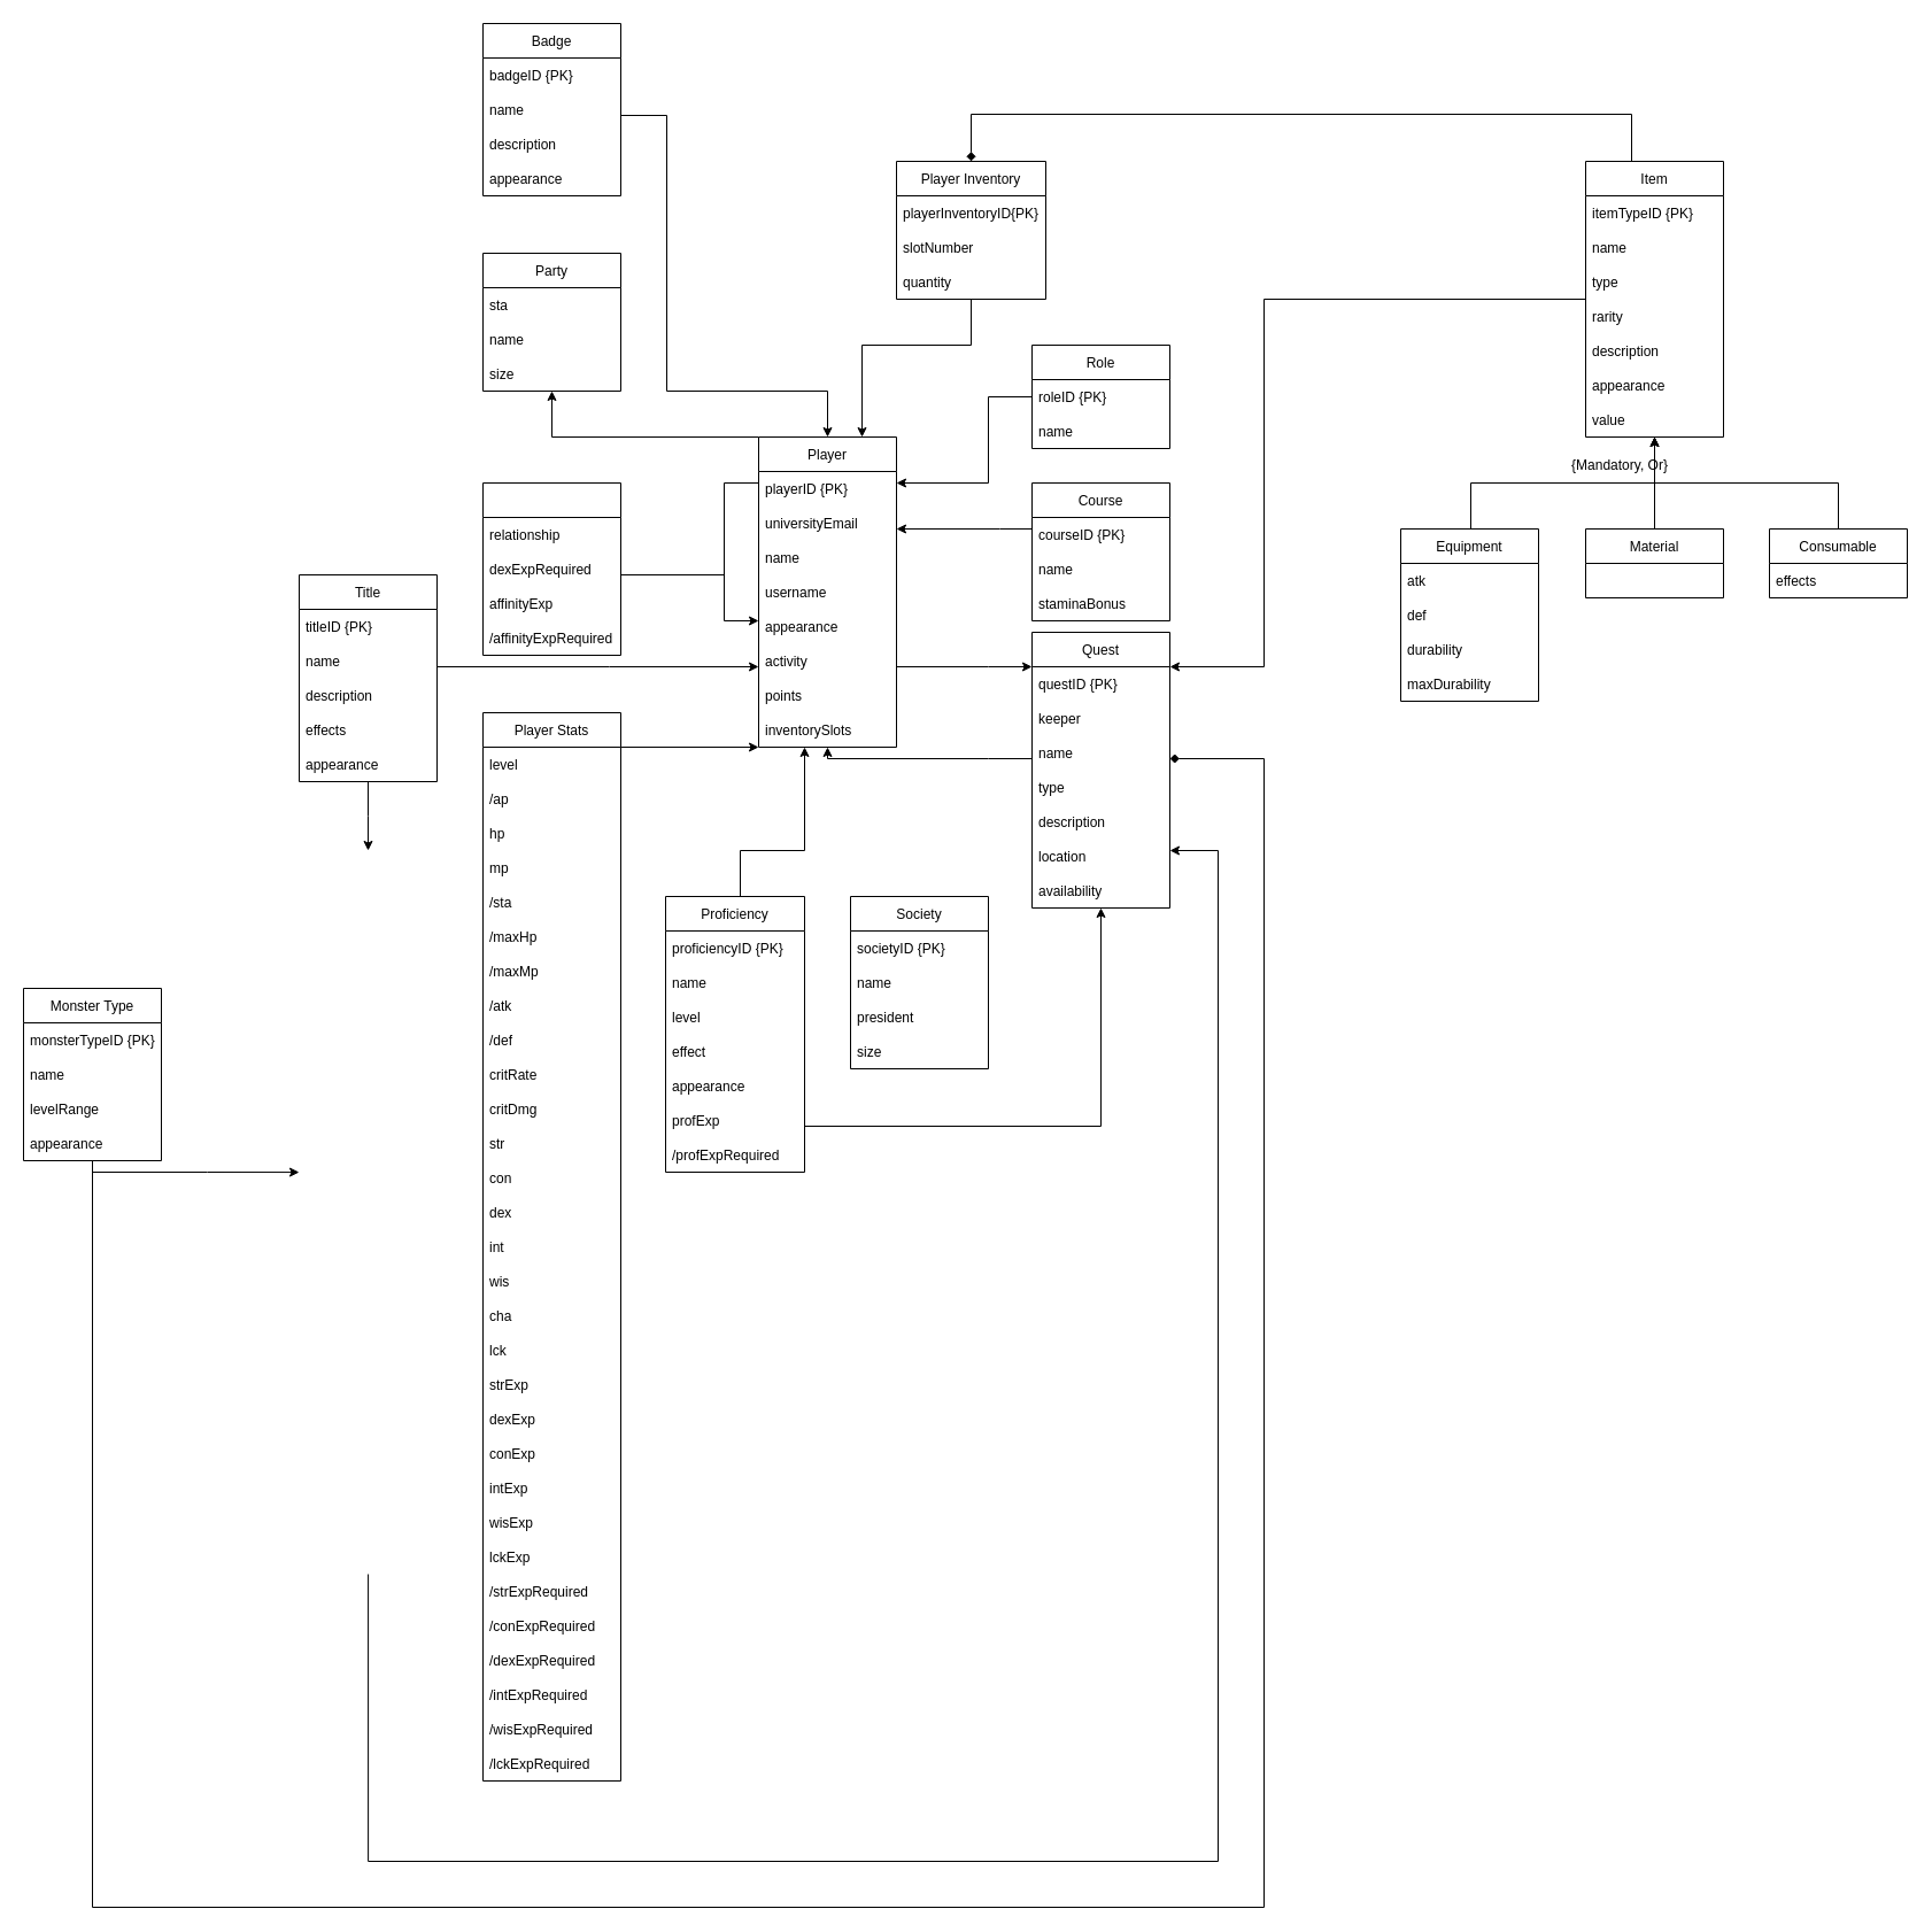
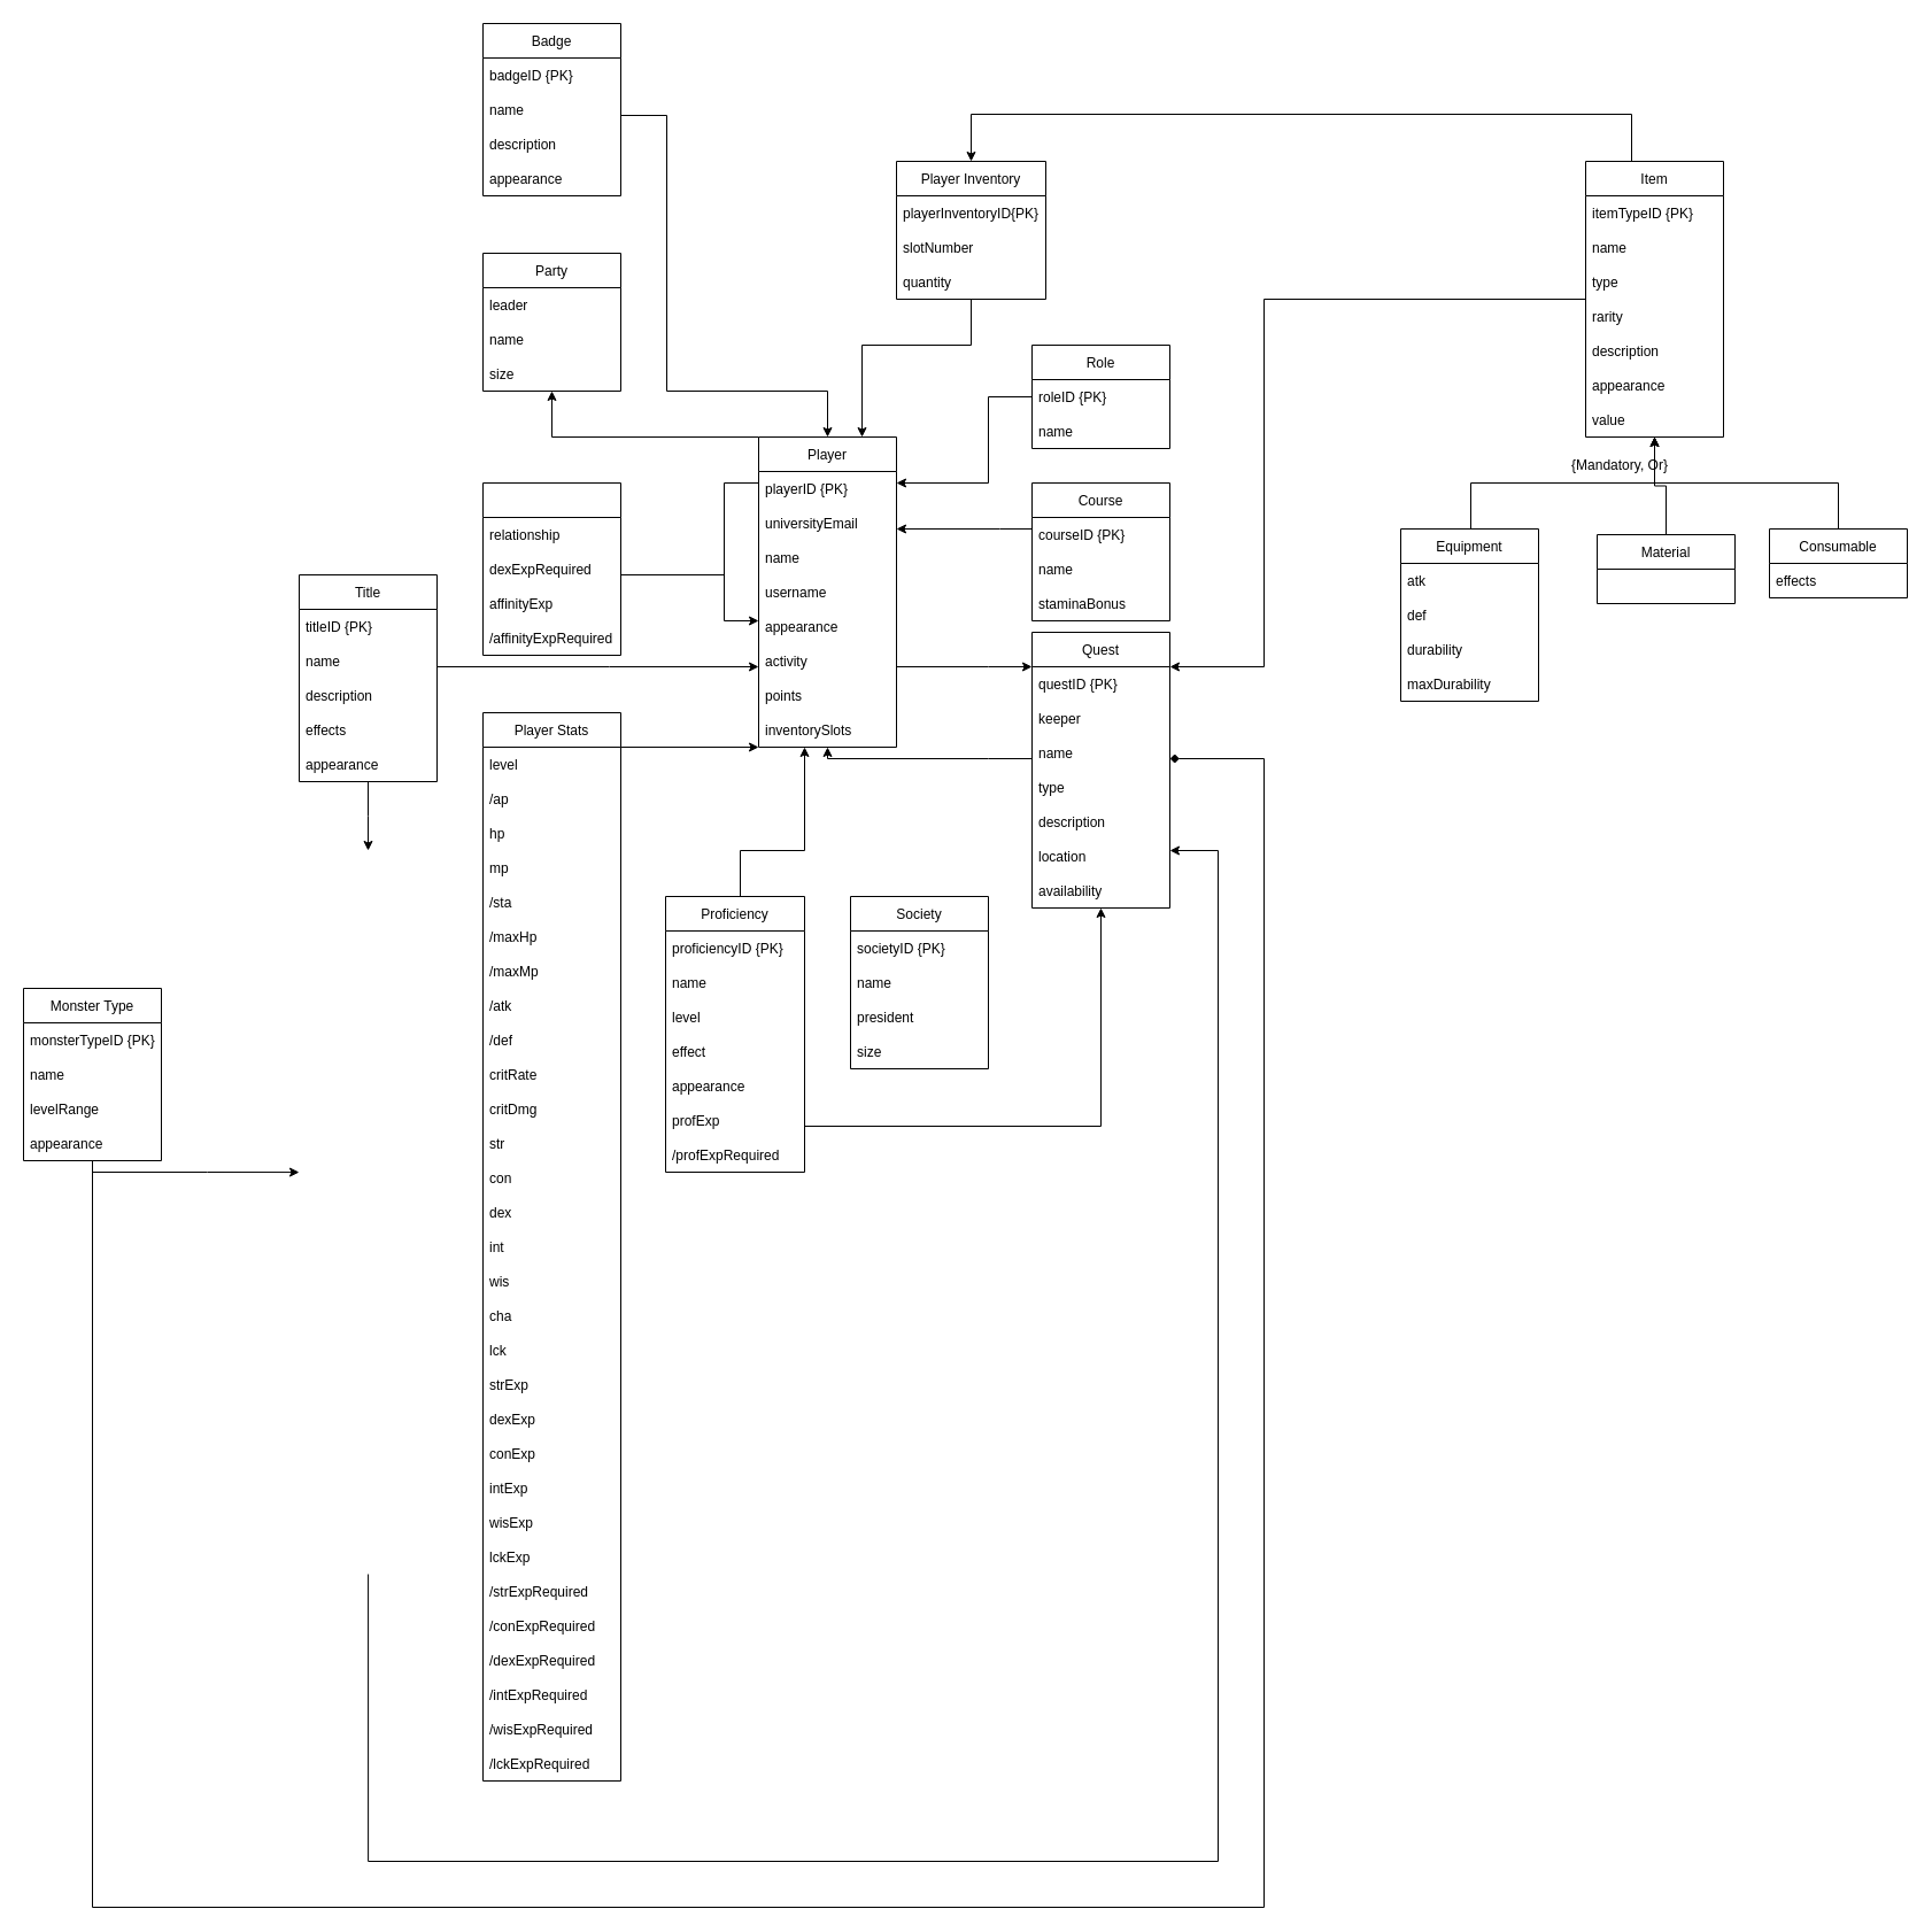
- <mxCell id="105" style="edgeStyle=orthogonalEdgeStyle;rounded=0;orthogonalLoop=1;jettySize=auto;html=1;endArrow=diamond;endFill=1;strokeColor=default;" edge="1" parent="1" source="107" target="88"><mxGeometry relative="1" as="geometry"><mxPoint x="1440.059" y="139" as="sourcePoint" /><mxPoint x="845" y="139" as="targetPoint" /><Array as="points"><mxPoint x="1420" y="99" /><mxPoint x="845" y="99" /></Array></mxGeometry></mxCell>
+ <mxCell id="105" style="edgeStyle=orthogonalEdgeStyle;rounded=0;orthogonalLoop=1;jettySize=auto;html=1;endArrow=classic;endFill=1;strokeColor=default;" edge="1" parent="1" source="107" target="88"><mxGeometry relative="1" as="geometry"><mxPoint x="1440.059" y="139" as="sourcePoint" /><mxPoint x="845" y="139" as="targetPoint" /><Array as="points"><mxPoint x="1420" y="99" /><mxPoint x="845" y="99" /></Array></mxGeometry></mxCell>
- <mxCell id="102" value="sta" style="text;strokeColor=none;fillColor=none;align=left;verticalAlign=middle;spacingLeft=4;spacingRight=4;overflow=hidden;points=[[0,0.5],[1,0.5]];portConstraint=eastwest;rotatable=0;" vertex="1" parent="101"><mxGeometry y="30" width="120" height="30" as="geometry" /></mxCell>
+ <mxCell id="102" value="leader" style="text;strokeColor=none;fillColor=none;align=left;verticalAlign=middle;spacingLeft=4;spacingRight=4;overflow=hidden;points=[[0,0.5],[1,0.5]];portConstraint=eastwest;rotatable=0;" vertex="1" parent="101"><mxGeometry y="30" width="120" height="30" as="geometry" /></mxCell>
- <mxCell id="126" value="Material" style="swimlane;fontStyle=0;childLayout=stackLayout;horizontal=1;startSize=30;horizontalStack=0;resizeParent=1;resizeParentMax=0;resizeLast=0;collapsible=1;marginBottom=0;" vertex="1" parent="1"><mxGeometry x="1380" y="460" width="120" height="60" as="geometry" /></mxCell>
+ <mxCell id="126" value="Material" style="swimlane;fontStyle=0;childLayout=stackLayout;horizontal=1;startSize=30;horizontalStack=0;resizeParent=1;resizeParentMax=0;resizeLast=0;collapsible=1;marginBottom=0;" vertex="1" parent="1"><mxGeometry x="1390" y="465" width="120" height="60" as="geometry" /></mxCell>
